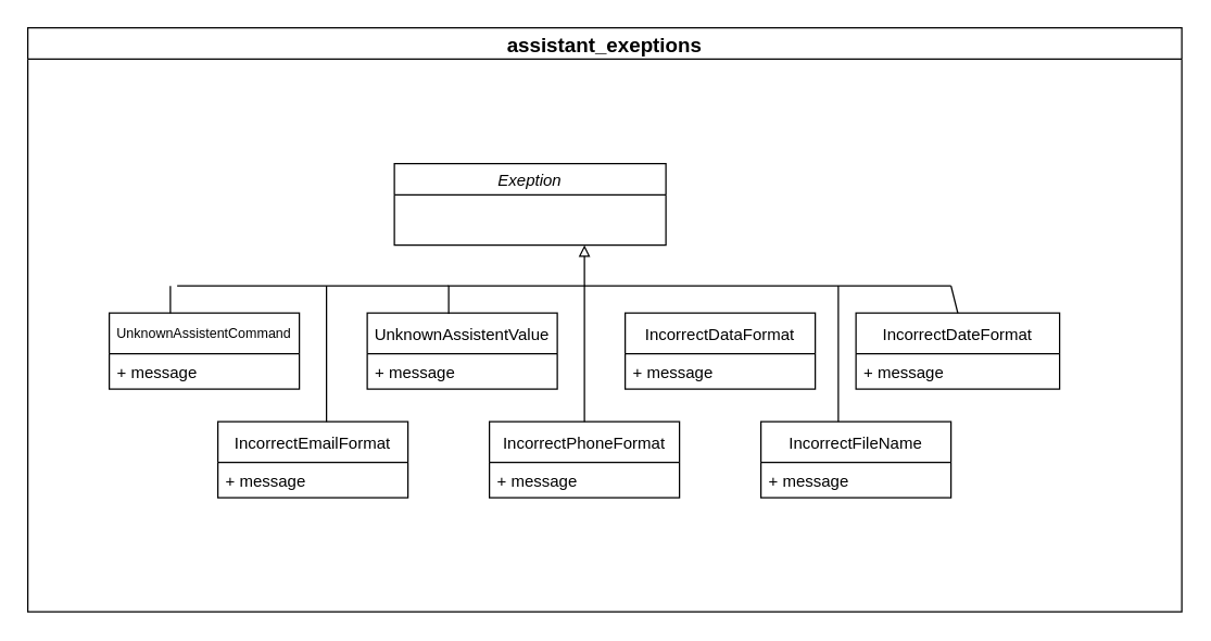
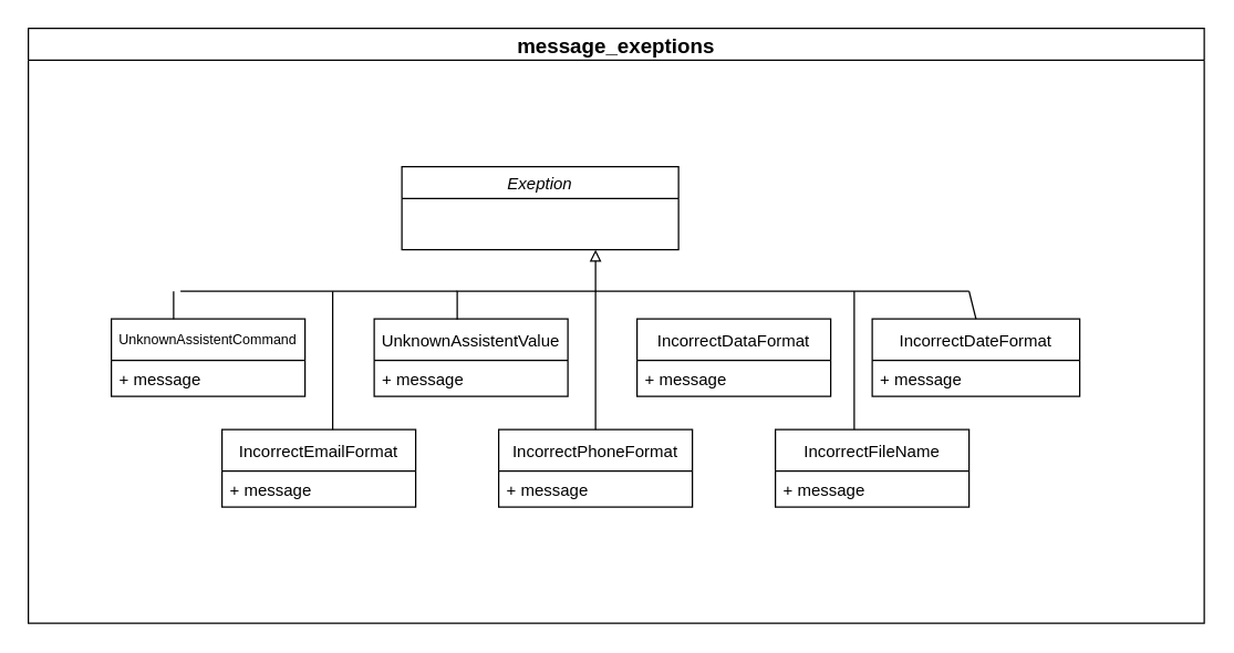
- <mxCell id="25" value="assistant_exeptions" style="swimlane;fontSize=15;" vertex="1" parent="1"><mxGeometry x="20" y="20" width="850" height="430" as="geometry" /></mxCell>
+ <mxCell id="25" value="message_exeptions" style="swimlane;fontSize=15;" vertex="1" parent="1"><mxGeometry x="20" y="20" width="850" height="430" as="geometry" /></mxCell>
